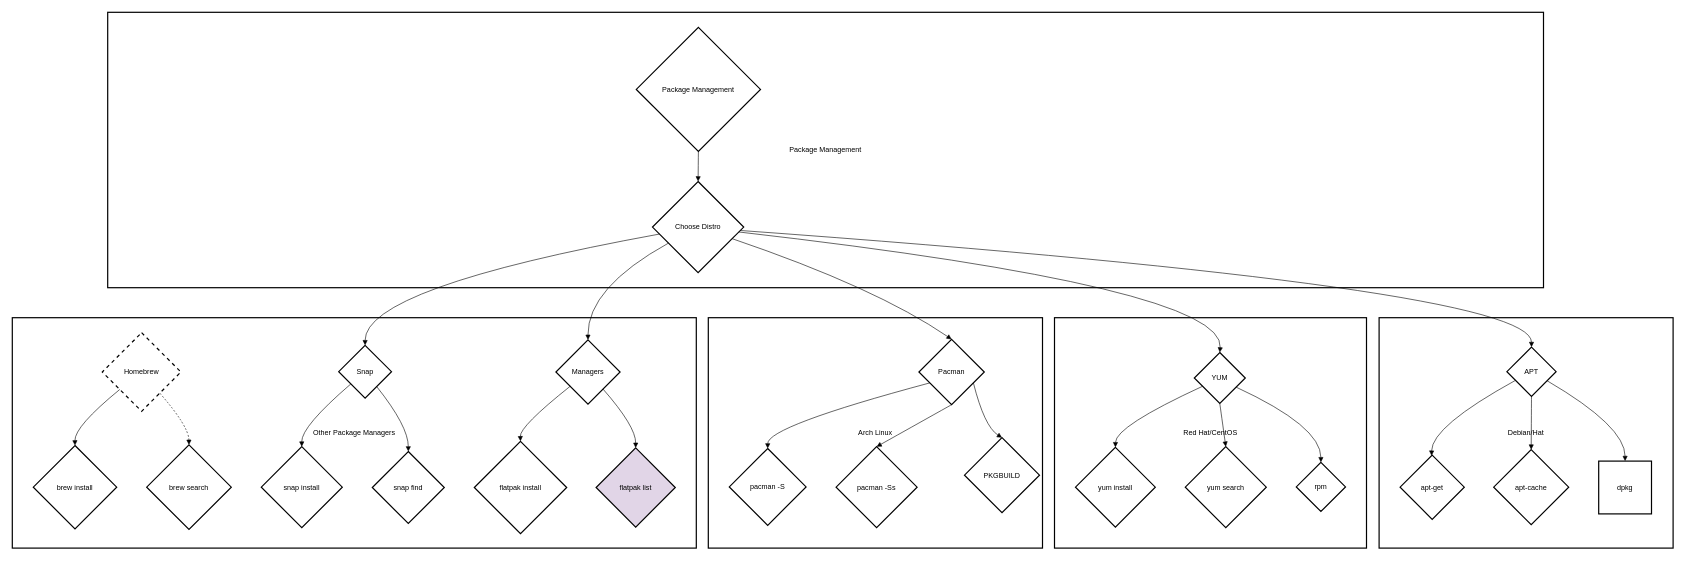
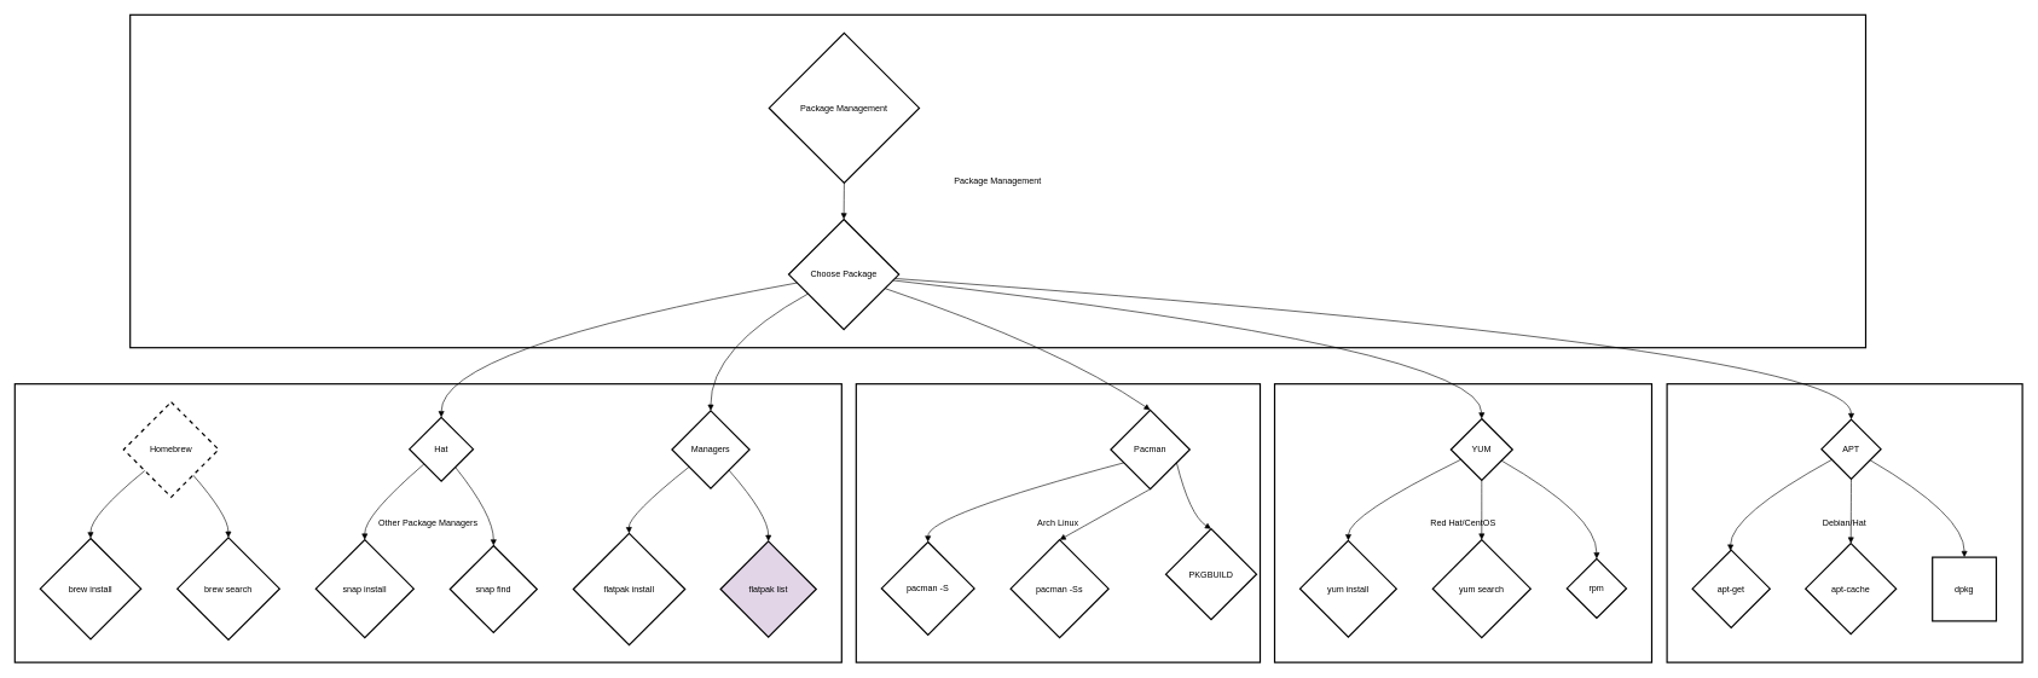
- <mxCell id="8" value="Choose Distro" style="rhombus;strokeWidth=2;whiteSpace=wrap;" vertex="1" parent="1"><mxGeometry x="1087" y="302" width="152" height="152" as="geometry" /></mxCell>
+ <mxCell id="8" value="Choose Package" style="rhombus;strokeWidth=2;whiteSpace=wrap;" vertex="1" parent="1"><mxGeometry x="1087" y="302" width="152" height="152" as="geometry" /></mxCell>
- <mxCell id="24" value="Snap" style="rhombus;strokeWidth=2;whiteSpace=wrap;" vertex="1" parent="1"><mxGeometry x="564" y="575" width="88" height="88" as="geometry" /></mxCell>
+ <mxCell id="24" value="Hat" style="rhombus;strokeWidth=2;whiteSpace=wrap;" vertex="1" parent="1"><mxGeometry x="564" y="575" width="88" height="88" as="geometry" /></mxCell>
- <mxCell id="13" value="YUM" style="rhombus;strokeWidth=2;whiteSpace=wrap;" vertex="1" parent="1"><mxGeometry x="1990" y="587" width="85" height="85" as="geometry" /></mxCell>
+ <mxCell id="13" value="YUM" style="rhombus;strokeWidth=2;whiteSpace=wrap;" vertex="1" parent="1"><mxGeometry x="2000" y="577" width="85" height="85" as="geometry" /></mxCell>
- <mxCell id="44" value="" style="curved=1;startArrow=none;endArrow=block;exitX=0.93;exitY=1;entryX=0.5;entryY=0;dashed=1;" edge="1" parent="1" source="21" target="23"><mxGeometry relative="1" as="geometry"><Array as="points"><mxPoint x="314" y="710" /></Array></mxGeometry></mxCell>
+ <mxCell id="44" value="" style="curved=1;startArrow=none;endArrow=block;exitX=0.93;exitY=1;entryX=0.5;entryY=0;" edge="1" parent="1" source="21" target="23"><mxGeometry relative="1" as="geometry"><Array as="points"><mxPoint x="314" y="710" /></Array></mxGeometry></mxCell>
